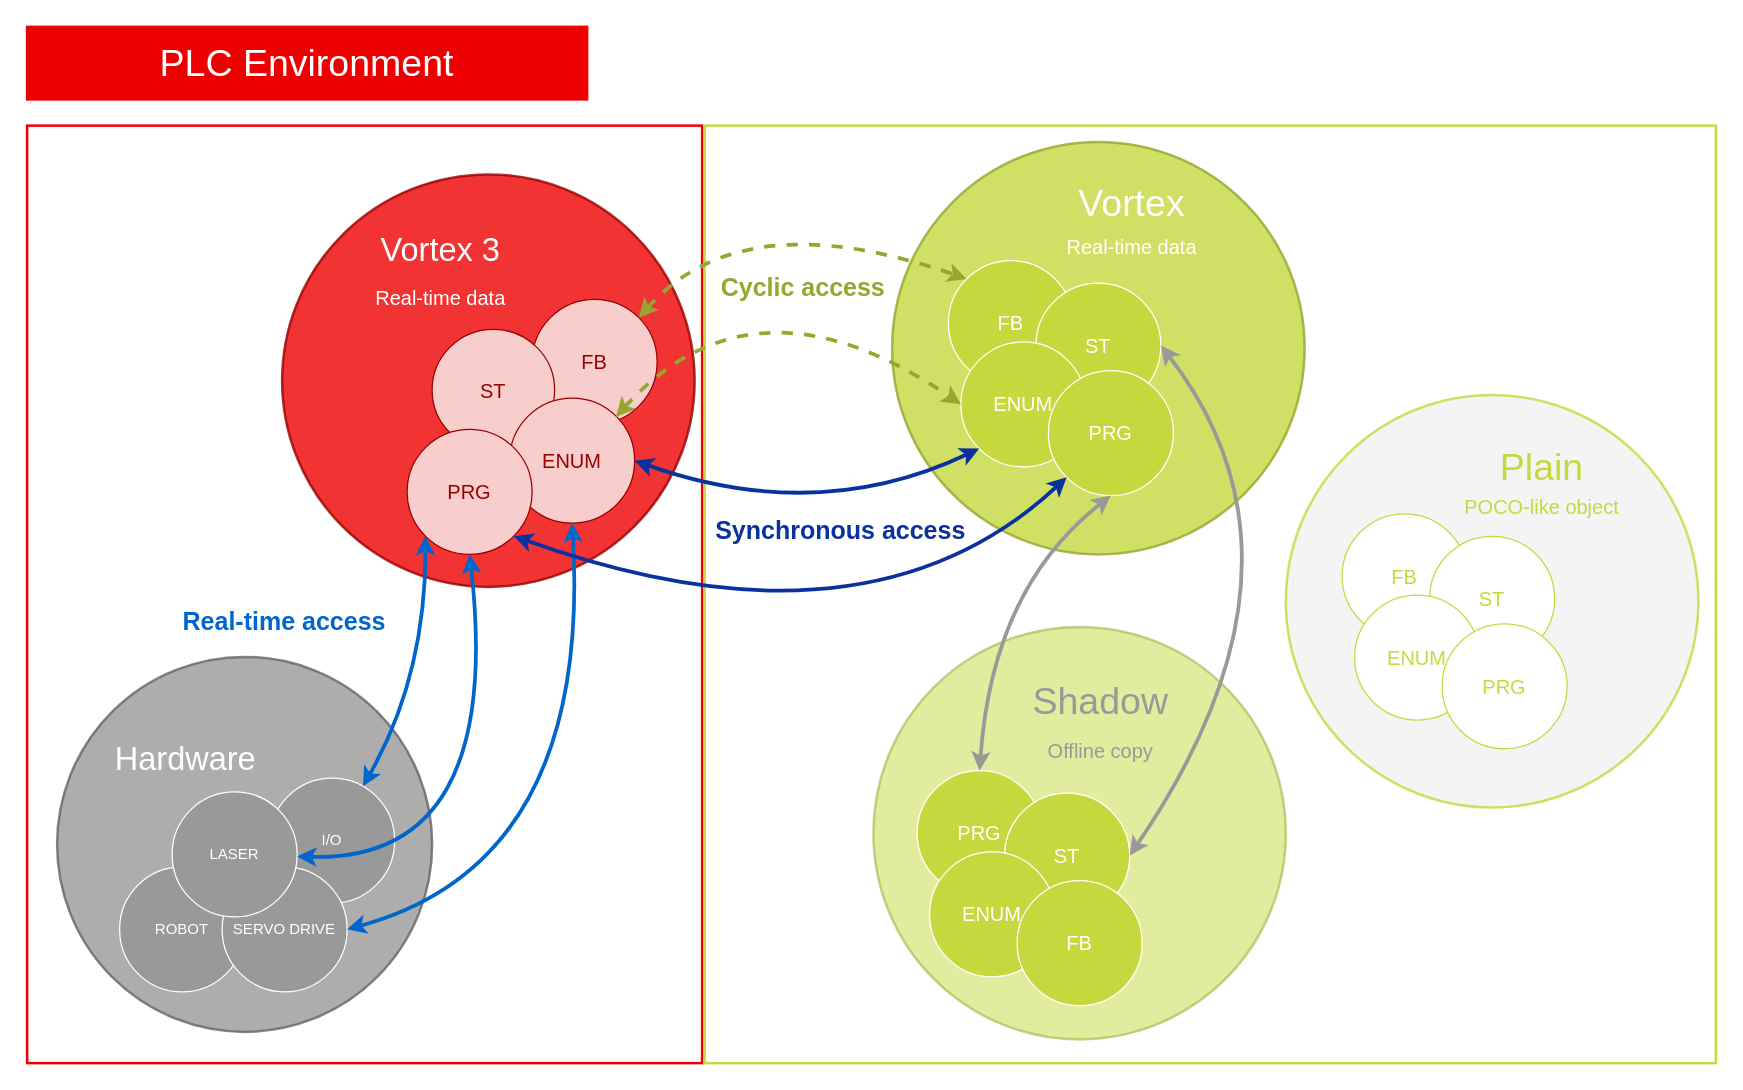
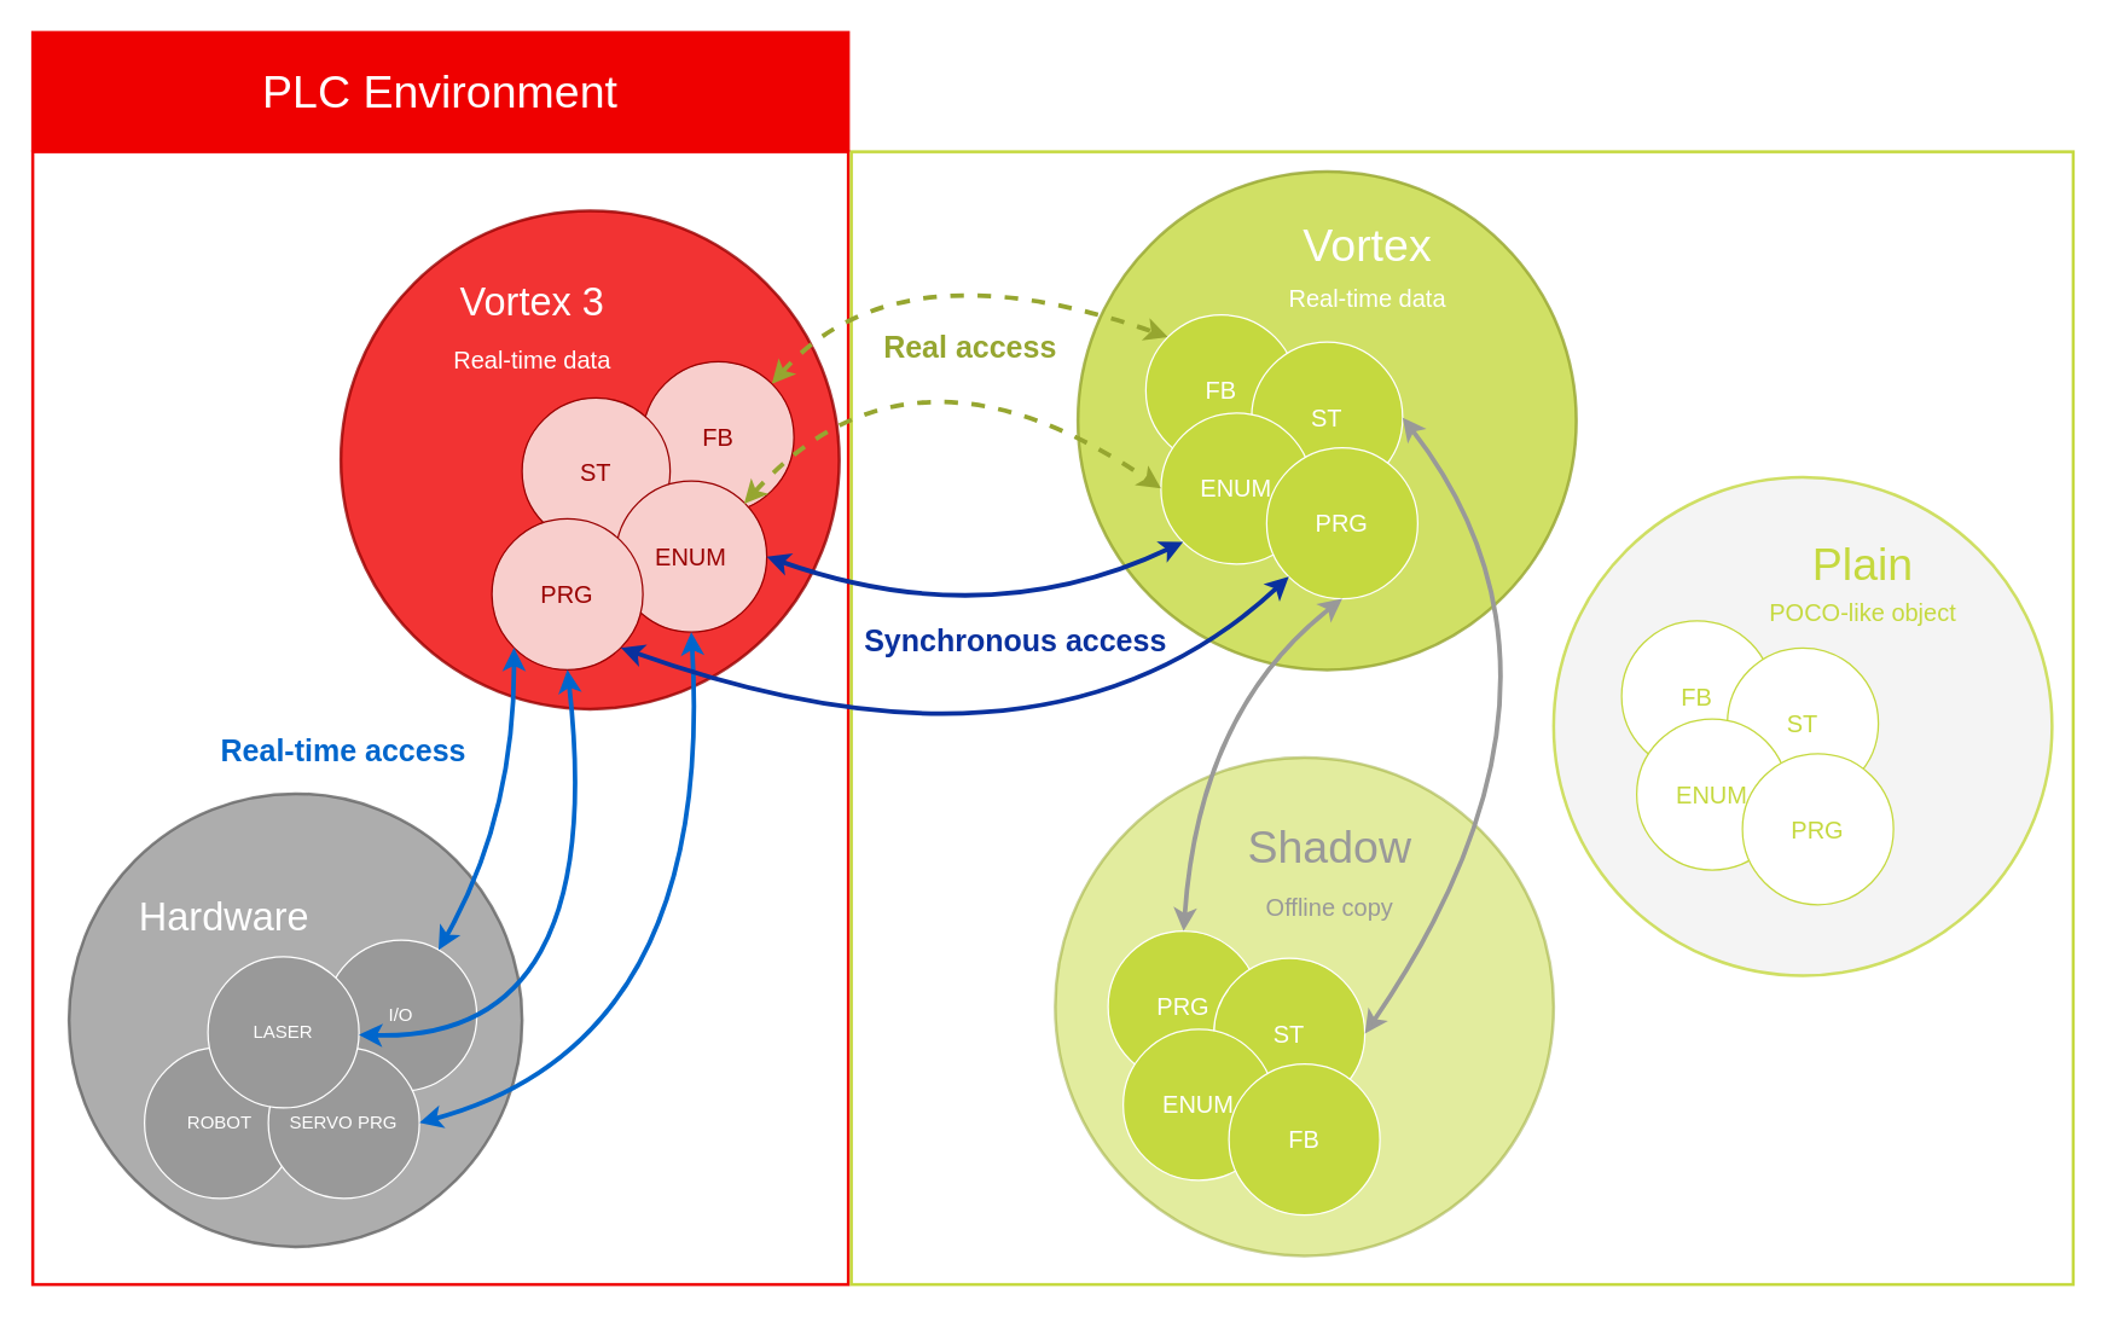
- <mxCell id="47" value="&lt;font style=&quot;font-size: 30px&quot; color=&quot;#ffffff&quot;&gt;PLC Environment&lt;/font&gt;" style="text;html=1;strokeColor=none;fillColor=#EF0000;align=center;verticalAlign=middle;whiteSpace=wrap;rounded=0;" vertex="1" parent="1"><mxGeometry x="20" y="20" width="450" height="60" as="geometry" /></mxCell>
+ <mxCell id="47" value="&lt;font style=&quot;font-size: 30px&quot; color=&quot;#ffffff&quot;&gt;PLC Environment&lt;/font&gt;" style="text;html=1;strokeColor=none;fillColor=#EF0000;align=center;verticalAlign=middle;whiteSpace=wrap;rounded=0;" vertex="1" parent="1"><mxGeometry x="20" y="20" width="542" height="80" as="geometry" /></mxCell>
- <mxCell id="8" value="&lt;font style=&quot;font-size: 20px&quot;&gt;&lt;b&gt;Cyclic access&lt;/b&gt;&lt;/font&gt;" style="text;html=1;strokeColor=none;fillColor=none;align=center;verticalAlign=middle;whiteSpace=wrap;rounded=0;shadow=0;fontSize=20;fontColor=#96A630;" parent="1" vertex="1"><mxGeometry x="533" y="208" width="218" height="41" as="geometry" /></mxCell>
+ <mxCell id="8" value="&lt;font style=&quot;font-size: 20px&quot;&gt;&lt;b&gt;Real access&lt;/b&gt;&lt;/font&gt;" style="text;html=1;strokeColor=none;fillColor=none;align=center;verticalAlign=middle;whiteSpace=wrap;rounded=0;shadow=0;fontSize=20;fontColor=#96A630;" parent="1" vertex="1"><mxGeometry x="533" y="208" width="218" height="41" as="geometry" /></mxCell>
- <mxCell id="16" value="&lt;font color=&quot;#ffffff&quot;&gt;SERVO DRIVE&lt;/font&gt;" style="ellipse;whiteSpace=wrap;html=1;fillColor=#999999;align=center;strokeColor=#FFFFFF;" vertex="1" parent="1"><mxGeometry x="177" y="693" width="100" height="100" as="geometry" /></mxCell>
+ <mxCell id="16" value="&lt;font color=&quot;#ffffff&quot;&gt;SERVO PRG&lt;/font&gt;" style="ellipse;whiteSpace=wrap;html=1;fillColor=#999999;align=center;strokeColor=#FFFFFF;" vertex="1" parent="1"><mxGeometry x="177" y="693" width="100" height="100" as="geometry" /></mxCell>
